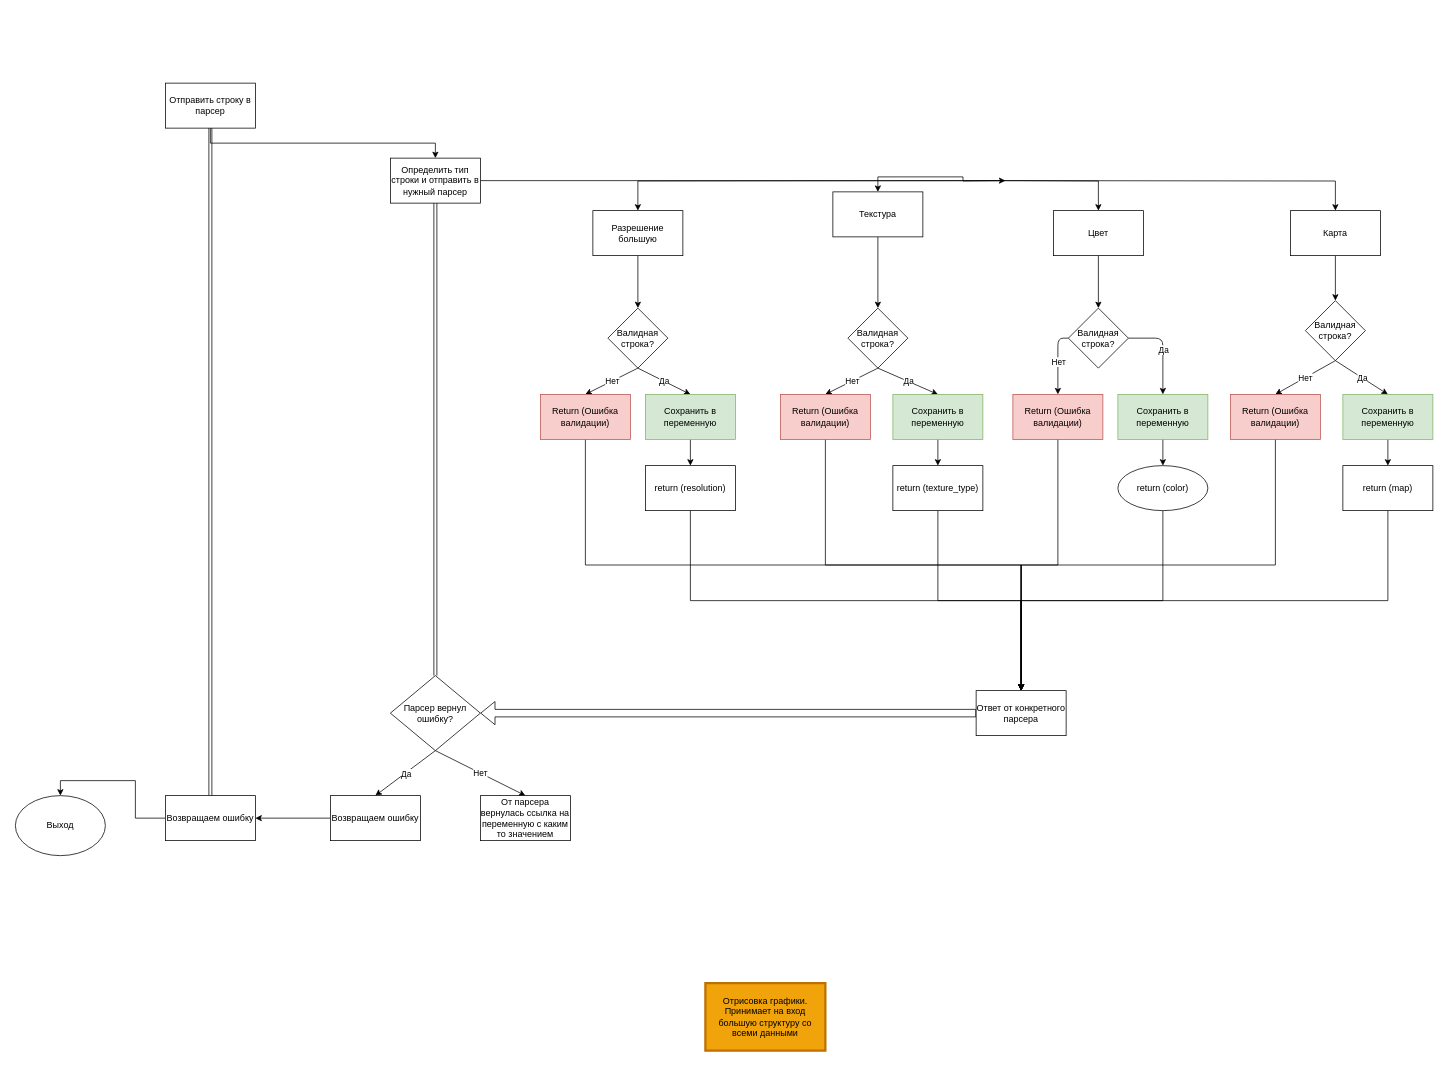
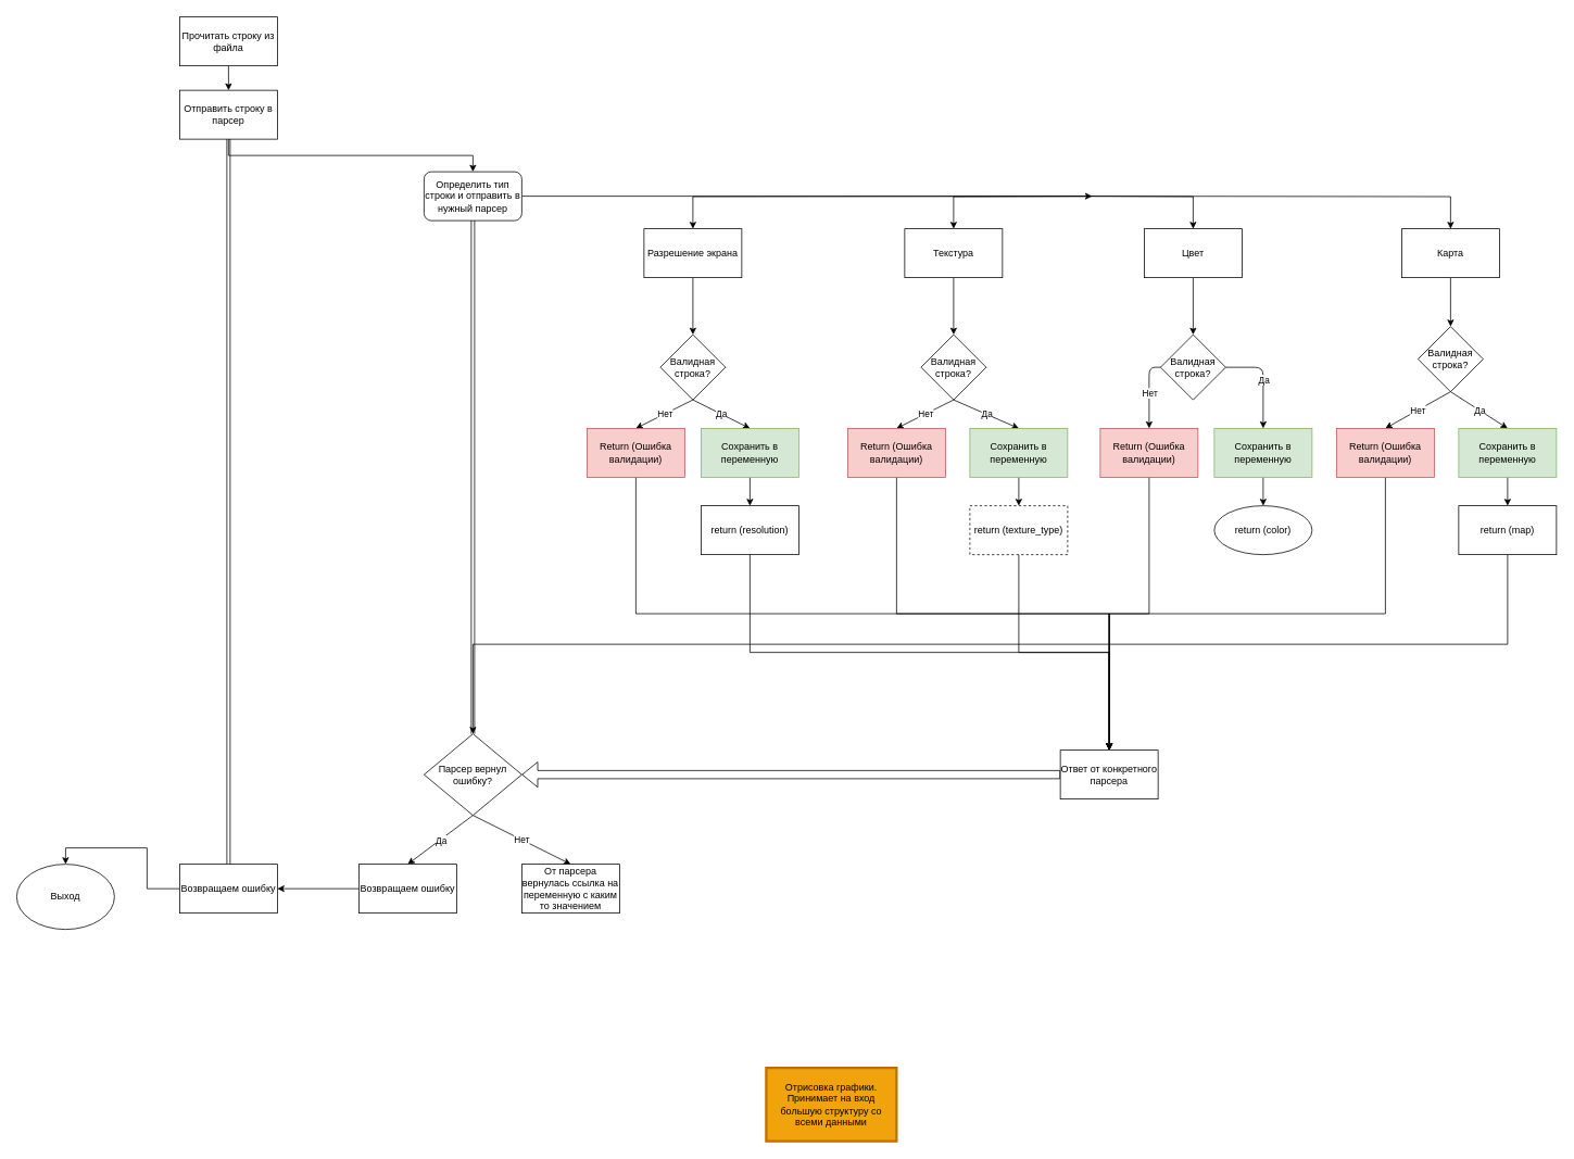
+ <mxCell id="3" value="Прочитать строку из файла" style="rounded=0;whiteSpace=wrap;html=1;" parent="1" vertex="1"><mxGeometry x="220" y="20" width="120" height="60" as="geometry" /></mxCell>
+ <mxCell id="2" style="edgeStyle=orthogonalEdgeStyle;rounded=0;orthogonalLoop=1;jettySize=auto;html=1;exitX=0.5;exitY=1;exitDx=0;exitDy=0;entryX=0.5;entryY=0;entryDx=0;entryDy=0;" parent="1" source="3" target="5" edge="1"><mxGeometry relative="1" as="geometry" /></mxCell>
- <mxCell id="11" value="Определить тип строки и отправить в нужный парсер" style="rounded=0;whiteSpace=wrap;html=1;" parent="1" vertex="1"><mxGeometry x="520" y="210" width="120" height="60" as="geometry" /></mxCell>
+ <mxCell id="11" value="Определить тип строки и отправить в нужный парсер" style="whiteSpace=wrap;html=1;rounded=1;" parent="1" vertex="1"><mxGeometry x="520" y="210" width="120" height="60" as="geometry" /></mxCell>
- <mxCell id="15" value="&lt;div&gt;Текстура&lt;/div&gt;" style="rounded=0;whiteSpace=wrap;html=1;" parent="1" vertex="1"><mxGeometry x="1110" y="255" width="120" height="60" as="geometry" /></mxCell>
+ <mxCell id="15" value="&lt;div&gt;Текстура&lt;/div&gt;" style="rounded=0;whiteSpace=wrap;html=1;" parent="1" vertex="1"><mxGeometry x="1110" y="280" width="120" height="60" as="geometry" /></mxCell>
- <mxCell id="13" value="&lt;div&gt;Разрешение большую&lt;/div&gt;" style="rounded=0;whiteSpace=wrap;html=1;glass=0;shadow=0;" parent="1" vertex="1"><mxGeometry x="790" y="280" width="120" height="60" as="geometry" /></mxCell>
+ <mxCell id="13" value="&lt;div&gt;Разрешение экрана&lt;/div&gt;" style="rounded=0;whiteSpace=wrap;html=1;glass=0;shadow=0;" parent="1" vertex="1"><mxGeometry x="790" y="280" width="120" height="60" as="geometry" /></mxCell>
- <mxCell id="41" value="return (texture_type)" style="rounded=0;whiteSpace=wrap;html=1;" parent="1" vertex="1"><mxGeometry x="1190" y="620" width="120" height="60" as="geometry" /></mxCell>
+ <mxCell id="41" value="return (texture_type)" style="rounded=0;whiteSpace=wrap;html=1;dashed=1;" parent="1" vertex="1"><mxGeometry x="1190" y="620" width="120" height="60" as="geometry" /></mxCell>
- <mxCell id="60" style="edgeStyle=orthogonalEdgeStyle;rounded=0;orthogonalLoop=1;jettySize=auto;html=1;exitX=0.5;exitY=1;exitDx=0;exitDy=0;entryX=0.5;entryY=0;entryDx=0;entryDy=0;" edge="1" parent="1" source="61" target="65"><mxGeometry relative="1" as="geometry" /></mxCell>
- <mxCell id="49" style="edgeStyle=orthogonalEdgeStyle;rounded=0;orthogonalLoop=1;jettySize=auto;html=1;exitX=0.5;exitY=1;exitDx=0;exitDy=0;entryX=0.5;entryY=0;entryDx=0;entryDy=0;" edge="1" parent="1" source="50" target="65"><mxGeometry relative="1" as="geometry" /></mxCell>
+ <mxCell id="49" style="edgeStyle=orthogonalEdgeStyle;rounded=0;orthogonalLoop=1;jettySize=auto;html=1;exitX=0.5;exitY=1;exitDx=0;exitDy=0;" edge="1" parent="1" source="50" target="66"><mxGeometry relative="1" as="geometry" /></mxCell>
